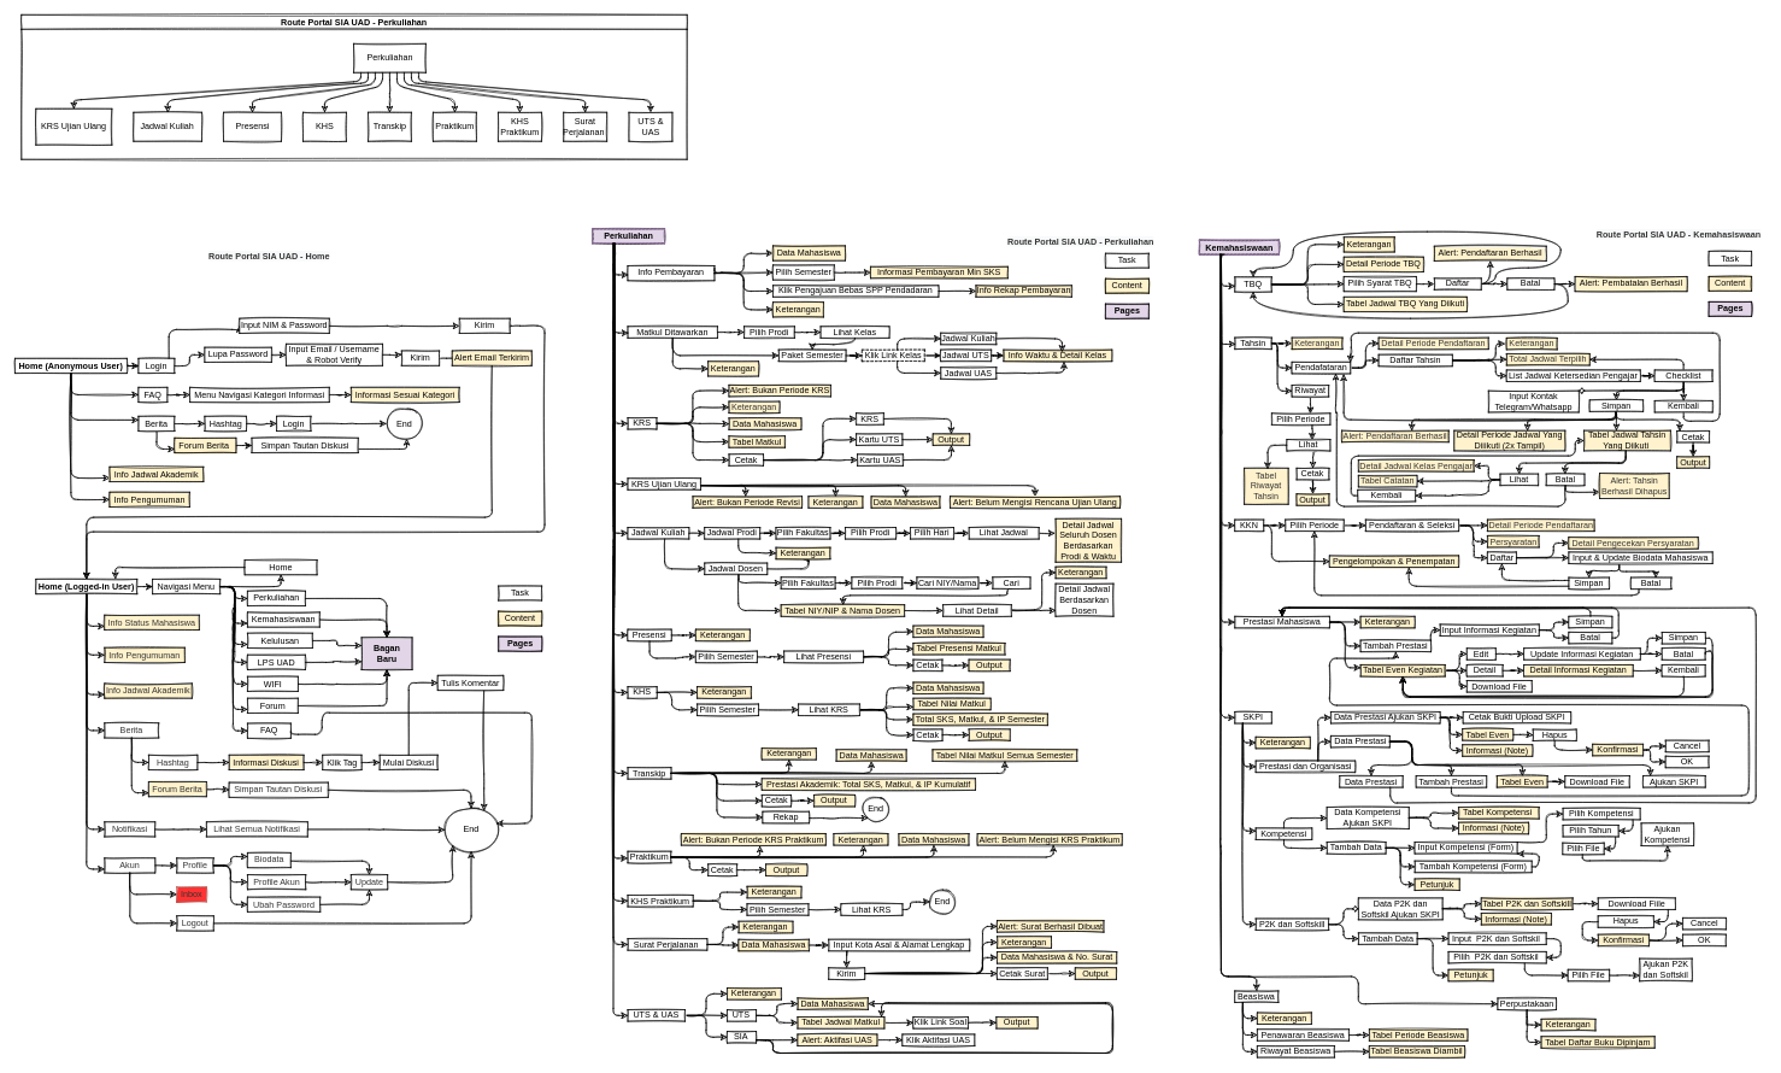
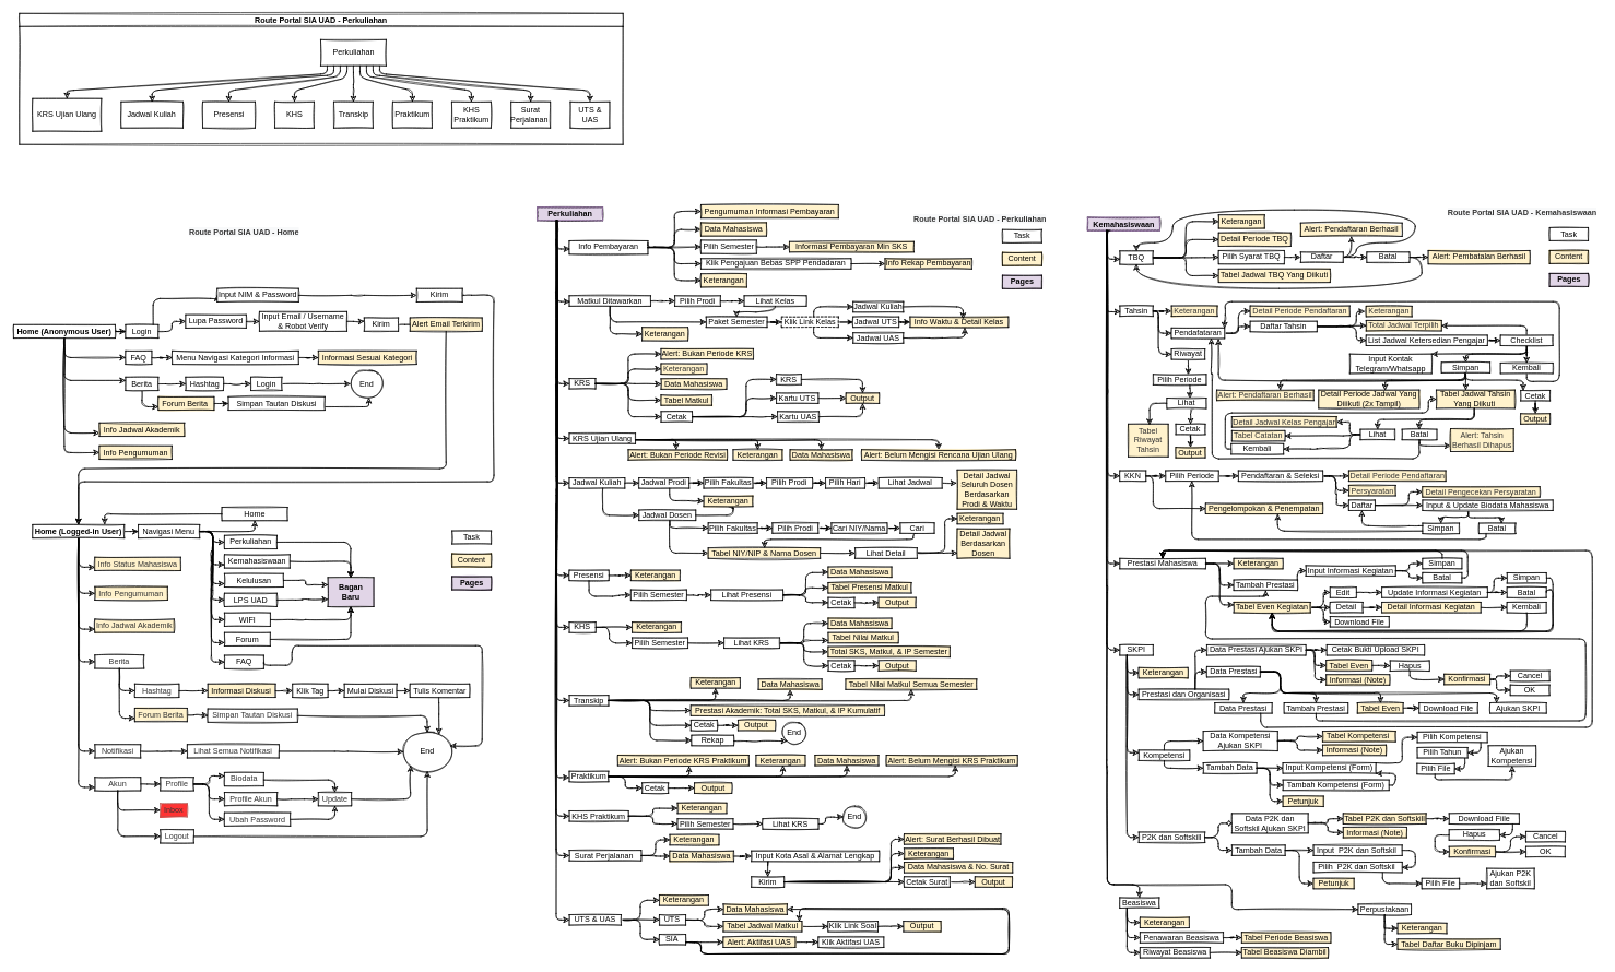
+ <mxCell id="145" style="edgeStyle=orthogonalEdgeStyle;rounded=1;sketch=1;orthogonalLoop=1;jettySize=auto;html=1;entryX=0;entryY=0.5;entryDx=0;entryDy=0;" parent="1" source="146" target="147" edge="1"><mxGeometry relative="1" as="geometry" /></mxCell>
+ <mxCell id="147" value="Pengumuman Informasi Pembayaran" style="whiteSpace=wrap;html=1;shadow=0;glass=0;jiggle=1;disableMultiStroke=0;disableMultiStrokeFill=0;fillStyle=solid;sketch=1;fillColor=#fff2cc;strokeColor=#000000;" parent="1" vertex="1"><mxGeometry x="1068.88" y="312" width="210" height="20.5" as="geometry" /></mxCell>
- <mxCell id="477" style="edgeStyle=orthogonalEdgeStyle;rounded=1;sketch=1;orthogonalLoop=1;jettySize=auto;html=1;entryX=1;entryY=0;entryDx=0;entryDy=0;endArrow=diamond;" parent="1" source="478" target="479" edge="1"><mxGeometry relative="1" as="geometry"><Array as="points"><mxPoint x="2329" y="540" /></Array></mxGeometry></mxCell>
+ <mxCell id="477" style="edgeStyle=orthogonalEdgeStyle;rounded=1;sketch=1;orthogonalLoop=1;jettySize=auto;html=1;entryX=1;entryY=0;entryDx=0;entryDy=0;" parent="1" source="478" target="479" edge="1"><mxGeometry relative="1" as="geometry"><Array as="points"><mxPoint x="2329" y="540" /></Array></mxGeometry></mxCell>
- <mxCell id="278" value="&lt;span style=&quot;text-align: left;&quot;&gt;Detail Jadwal Berdasarkan Dosen&lt;/span&gt;" style="whiteSpace=wrap;html=1;shadow=0;glass=0;jiggle=1;disableMultiStroke=0;disableMultiStrokeFill=0;fillStyle=solid;sketch=1;fillColor=#ffffff;strokeColor=#000000;" parent="1" vertex="1"><mxGeometry x="1460" y="806.75" width="80" height="45.25" as="geometry" /></mxCell>
+ <mxCell id="278" value="&lt;span style=&quot;text-align: left;&quot;&gt;Detail Jadwal Berdasarkan Dosen&lt;/span&gt;" style="whiteSpace=wrap;html=1;shadow=0;glass=0;jiggle=1;disableMultiStroke=0;disableMultiStrokeFill=0;fillStyle=solid;sketch=1;fillColor=#fff2cc;strokeColor=#000000;" parent="1" vertex="1"><mxGeometry x="1460" y="806.75" width="80" height="45.25" as="geometry" /></mxCell>
- <mxCell id="117" value="Tulis Komentar" style="whiteSpace=wrap;html=1;fillStyle=solid;jiggle=1;sketch=1;" parent="1" vertex="1"><mxGeometry x="605" y="933.75" width="90.87" height="20.5" as="geometry" /></mxCell>
+ <mxCell id="117" value="Tulis Komentar" style="whiteSpace=wrap;html=1;fillStyle=solid;jiggle=1;sketch=1;" parent="1" vertex="1"><mxGeometry x="625" y="1043.75" width="90.87" height="20.5" as="geometry" /></mxCell>
